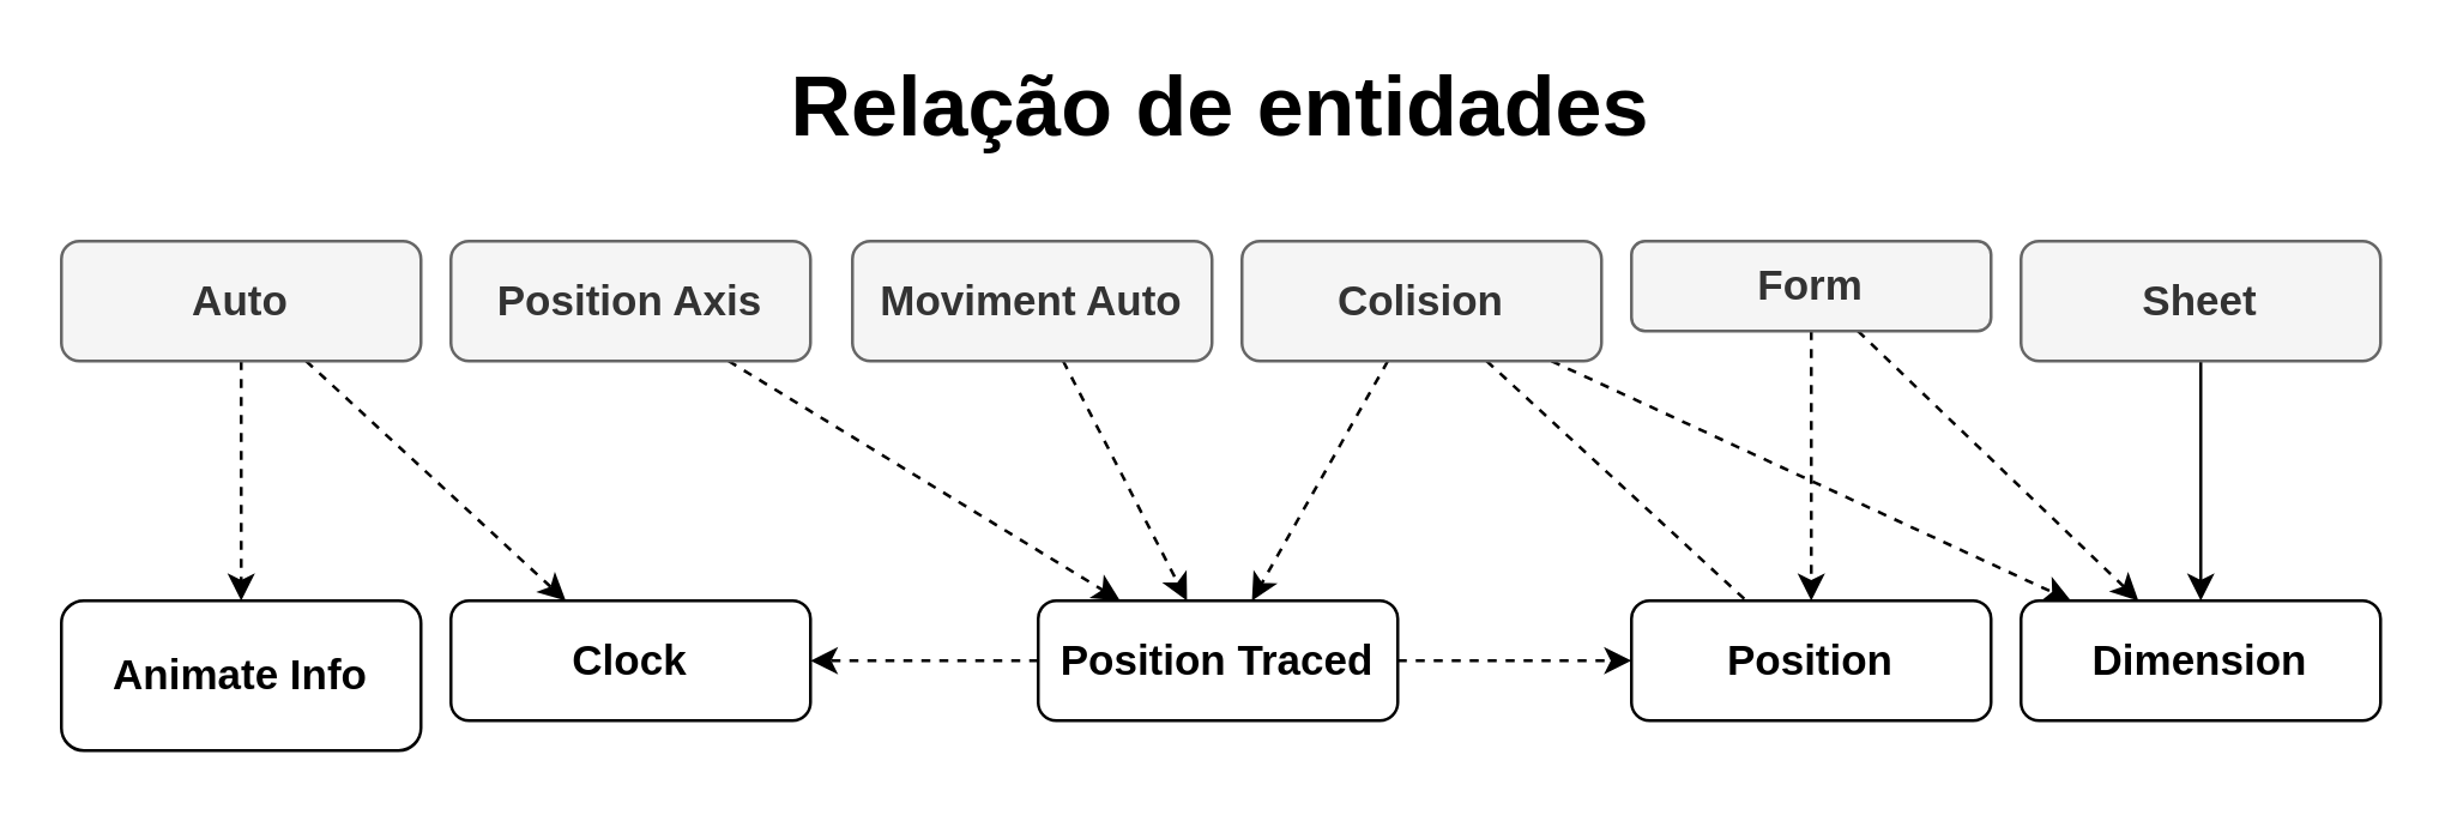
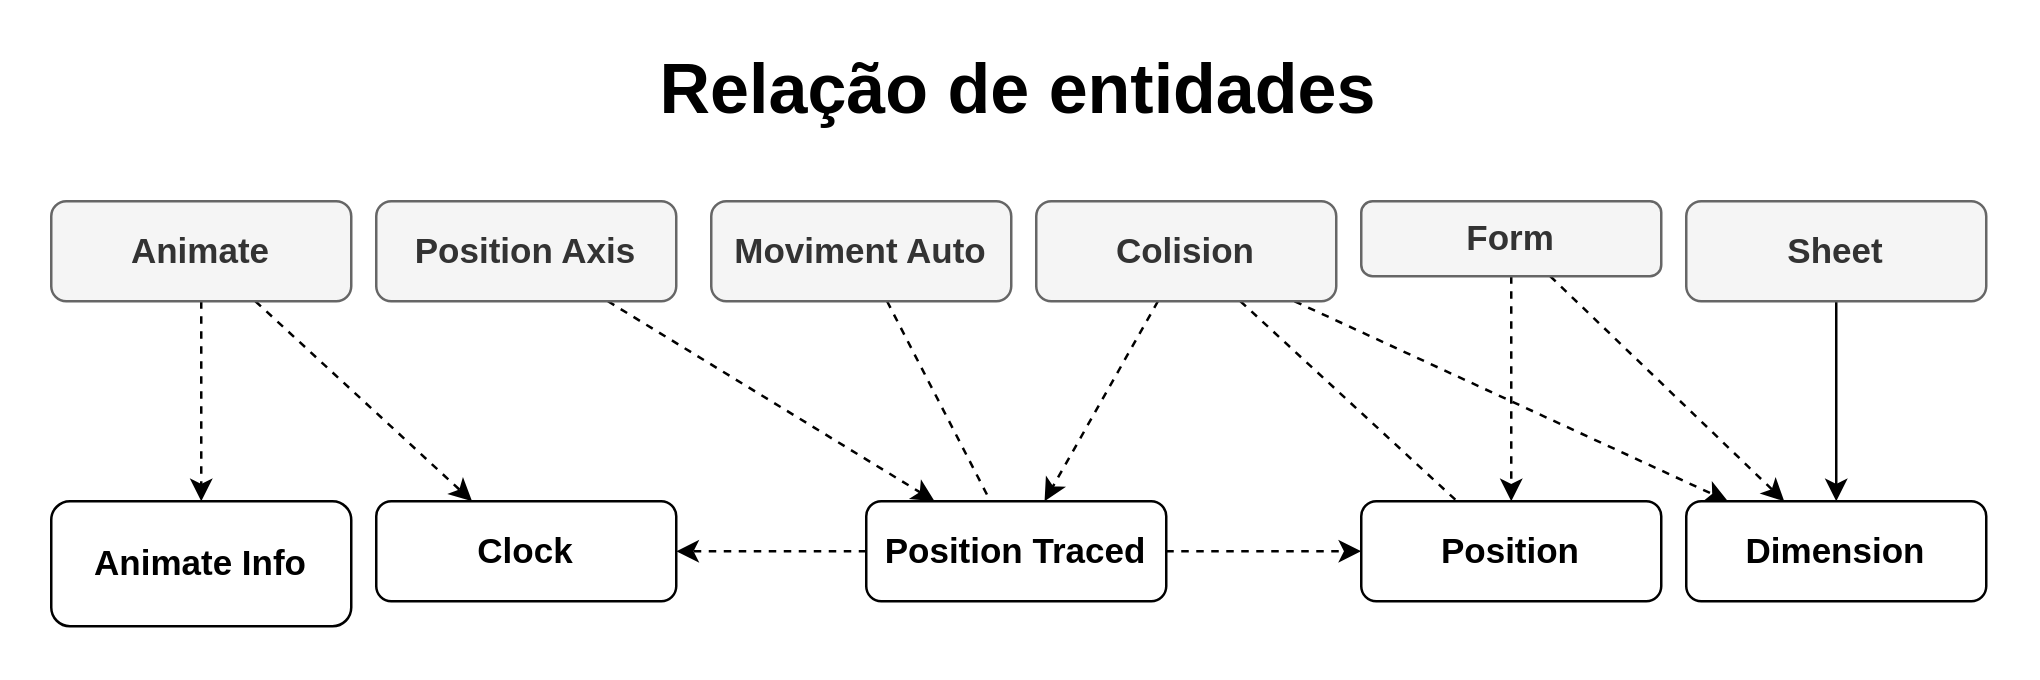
- <mxCell id="5" value="&lt;font style=&quot;font-size: 14px;&quot;&gt;Auto&lt;/font&gt;" style="rounded=1;whiteSpace=wrap;html=1;fontSize=14;fontStyle=1;align=center;verticalAlign=middle;fillColor=#f5f5f5;fontColor=#333333;strokeColor=#666666;" vertex="1" parent="1"><mxGeometry x="20" y="80" width="120" height="40" as="geometry" /></mxCell>
+ <mxCell id="5" value="&lt;font style=&quot;font-size: 14px;&quot;&gt;Animate&lt;/font&gt;" style="rounded=1;whiteSpace=wrap;html=1;fontSize=14;fontStyle=1;align=center;verticalAlign=middle;fillColor=#f5f5f5;fontColor=#333333;strokeColor=#666666;" vertex="1" parent="1"><mxGeometry x="20" y="80" width="120" height="40" as="geometry" /></mxCell>
- <mxCell id="12" style="rounded=0;orthogonalLoop=1;jettySize=auto;html=1;fontSize=14;dashed=1;verticalAlign=middle;" edge="1" parent="1" source="13" target="17"><mxGeometry relative="1" as="geometry" /></mxCell>
+ <mxCell id="12" style="rounded=0;orthogonalLoop=1;jettySize=auto;html=1;fontSize=14;dashed=1;verticalAlign=middle;endArrow=none;" edge="1" parent="1" source="13" target="17"><mxGeometry relative="1" as="geometry" /></mxCell>
